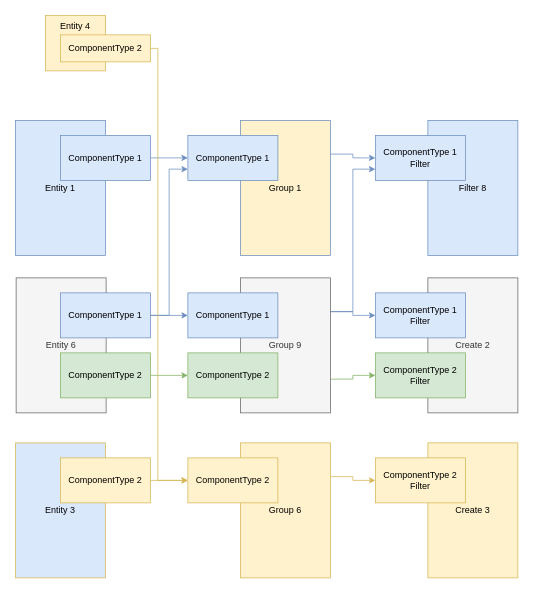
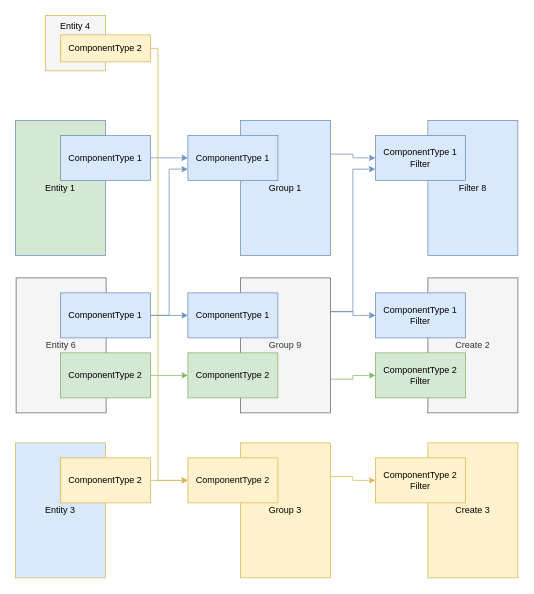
- <mxCell id="33" value="Entity 4" style="rounded=0;whiteSpace=wrap;html=1;fillColor=#fff2cc;strokeColor=#d6b656;verticalAlign=top;" parent="1" vertex="1"><mxGeometry x="60" y="20" width="80" height="74" as="geometry" /></mxCell>
+ <mxCell id="33" value="Entity 4" style="rounded=0;whiteSpace=wrap;html=1;fillColor=#f5f5f5;strokeColor=#d6b656;verticalAlign=top;" parent="1" vertex="1"><mxGeometry x="60" y="20" width="80" height="74" as="geometry" /></mxCell>
- <mxCell id="11" value="Entity 1" style="rounded=0;whiteSpace=wrap;html=1;fillColor=#dae8fc;strokeColor=#6c8ebf;" parent="1" vertex="1"><mxGeometry x="20" y="160" width="120" height="180" as="geometry" /></mxCell>
+ <mxCell id="11" value="Entity 1" style="rounded=0;whiteSpace=wrap;html=1;fillColor=#d5e8d4;strokeColor=#6c8ebf;" parent="1" vertex="1"><mxGeometry x="20" y="160" width="120" height="180" as="geometry" /></mxCell>
- <mxCell id="9" value="Group 1" style="whiteSpace=wrap;html=1;fillColor=#fff2cc;strokeColor=#6c8ebf;" parent="1" vertex="1"><mxGeometry x="320" y="160" width="120" height="180" as="geometry" /></mxCell>
+ <mxCell id="9" value="Group 1" style="whiteSpace=wrap;html=1;fillColor=#dae8fc;strokeColor=#6c8ebf;" parent="1" vertex="1"><mxGeometry x="320" y="160" width="120" height="180" as="geometry" /></mxCell>
- <mxCell id="31" value="Group 6" style="whiteSpace=wrap;html=1;fillColor=#fff2cc;strokeColor=#d6b656;imageAspect=1;" parent="1" vertex="1"><mxGeometry x="320" y="590" width="120" height="180" as="geometry" /></mxCell>
+ <mxCell id="31" value="Group 3" style="whiteSpace=wrap;html=1;fillColor=#fff2cc;strokeColor=#d6b656;imageAspect=1;" parent="1" vertex="1"><mxGeometry x="320" y="590" width="120" height="180" as="geometry" /></mxCell>
